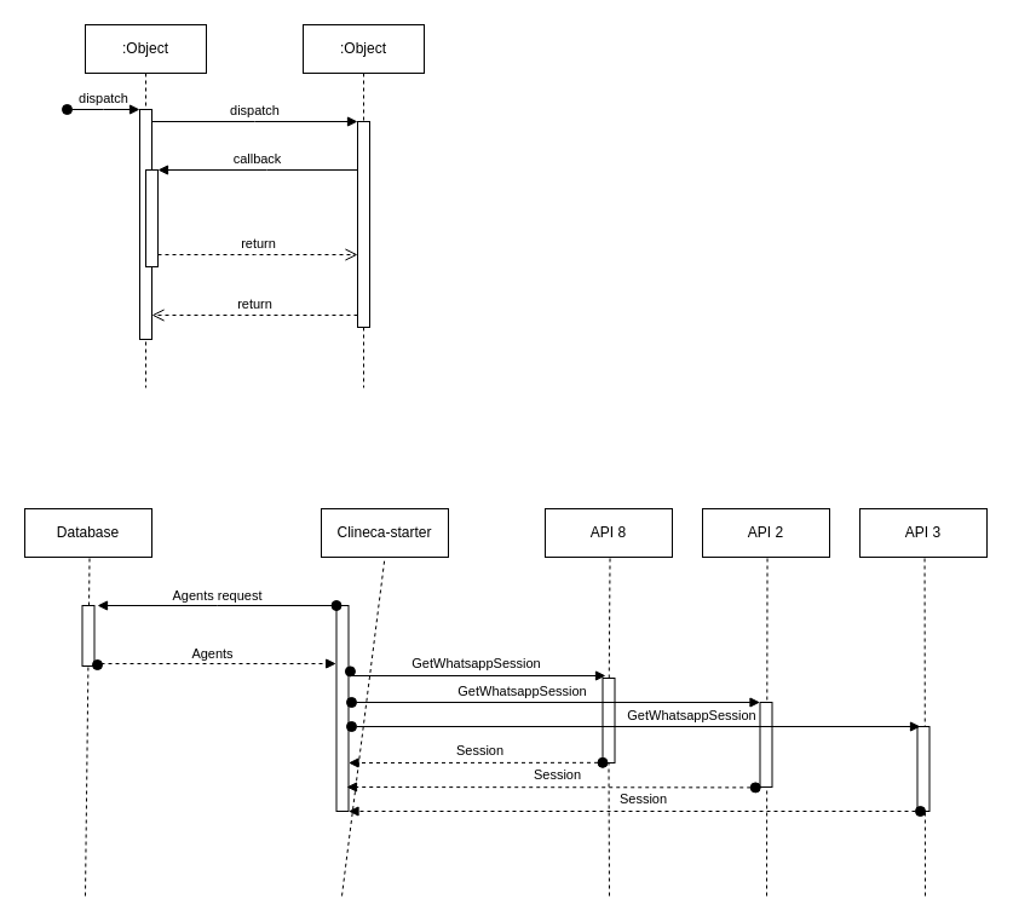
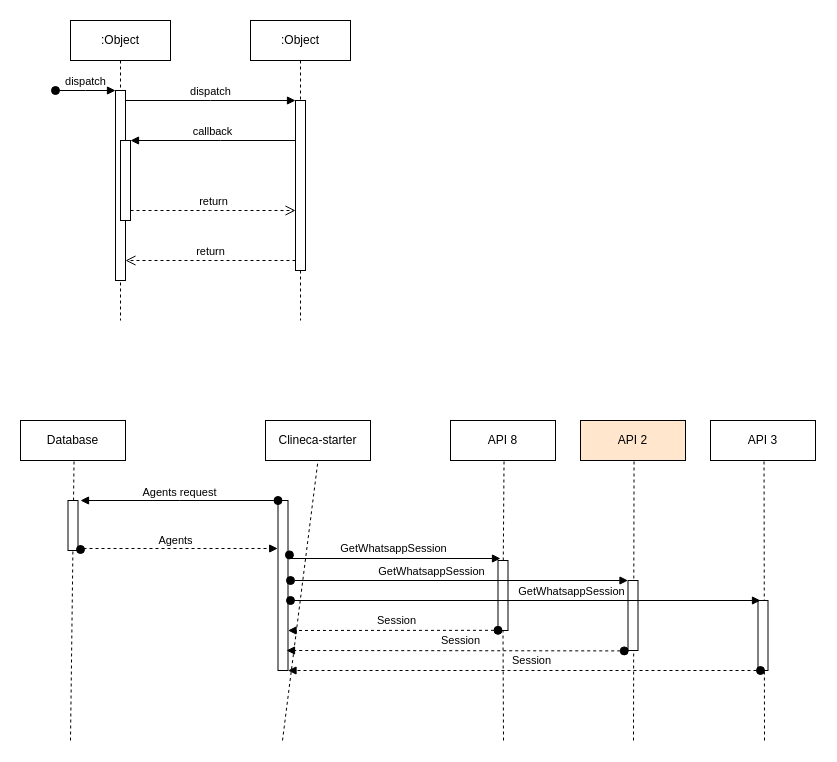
- <mxCell id="19" value="API 2" style="rounded=0;whiteSpace=wrap;html=1;" parent="1" vertex="1"><mxGeometry x="580" y="420" width="105" height="40" as="geometry" /></mxCell>
+ <mxCell id="19" value="API 2" style="rounded=0;whiteSpace=wrap;html=1;fillColor=#ffe6cc;" parent="1" vertex="1"><mxGeometry x="580" y="420" width="105" height="40" as="geometry" /></mxCell>
